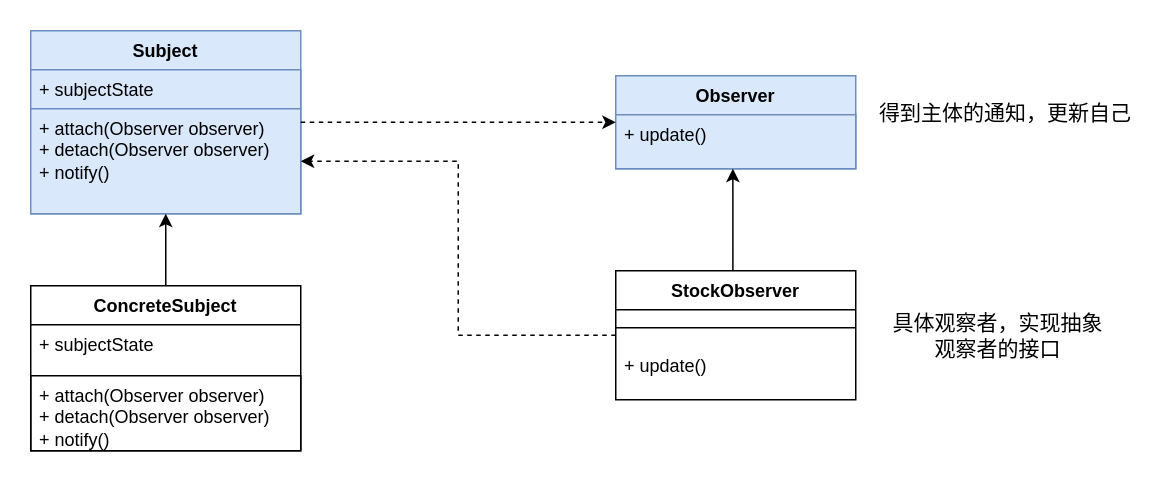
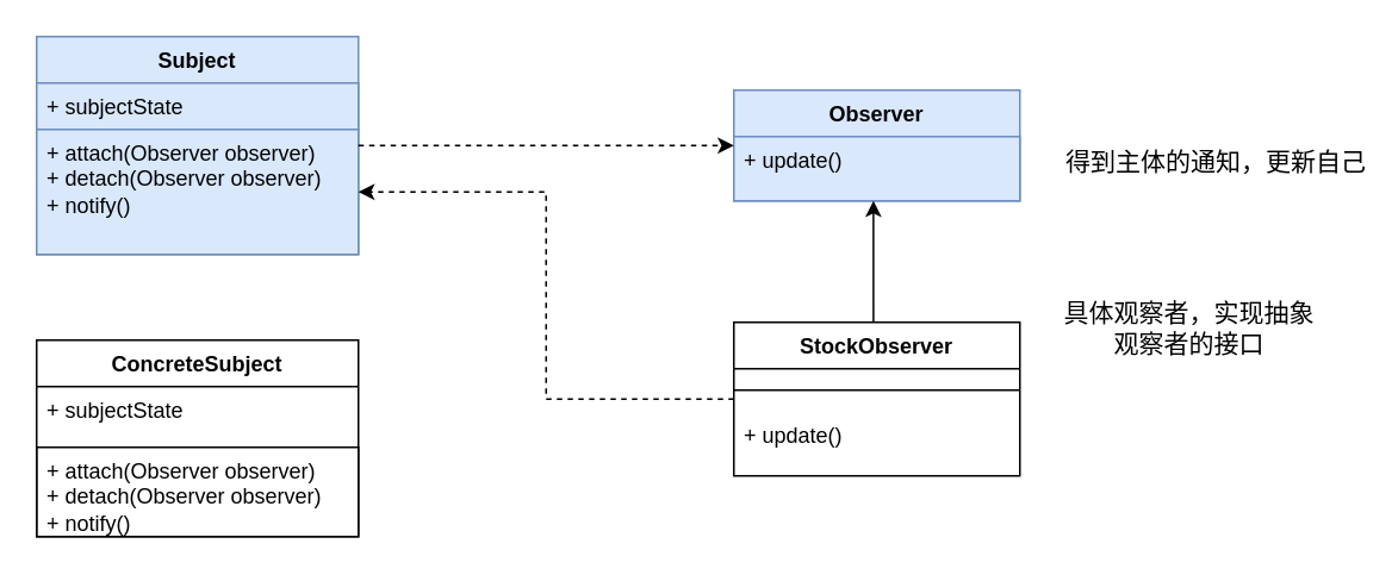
- <mxCell id="18" value="得到主体的通知，更新自己" style="text;html=1;align=center;verticalAlign=middle;whiteSpace=wrap;rounded=0;fontSize=14;" vertex="1" parent="1"><mxGeometry x="580" y="60" width="180" height="30" as="geometry" /></mxCell>
+ <mxCell id="18" value="得到主体的通知，更新自己" style="text;html=1;align=center;verticalAlign=middle;whiteSpace=wrap;rounded=0;fontSize=14;" vertex="1" parent="1"><mxGeometry x="590" y="75" width="180" height="30" as="geometry" /></mxCell>
- <mxCell id="13" style="edgeStyle=orthogonalEdgeStyle;rounded=0;orthogonalLoop=1;jettySize=auto;html=1;exitX=0.5;exitY=0;exitDx=0;exitDy=0;entryX=0.5;entryY=1;entryDx=0;entryDy=0;" edge="1" parent="1" source="14" target="2"><mxGeometry relative="1" as="geometry" /></mxCell>
- <mxCell id="12" value="具体观察者，实现抽象观察者的接口" style="text;html=1;align=center;verticalAlign=middle;whiteSpace=wrap;rounded=0;fontSize=14;" vertex="1" parent="1"><mxGeometry x="590" y="208" width="150" height="30" as="geometry" /></mxCell>
+ <mxCell id="12" value="具体观察者，实现抽象观察者的接口" style="text;html=1;align=center;verticalAlign=middle;whiteSpace=wrap;rounded=0;fontSize=14;" vertex="1" parent="1"><mxGeometry x="590" y="168" width="150" height="30" as="geometry" /></mxCell>
